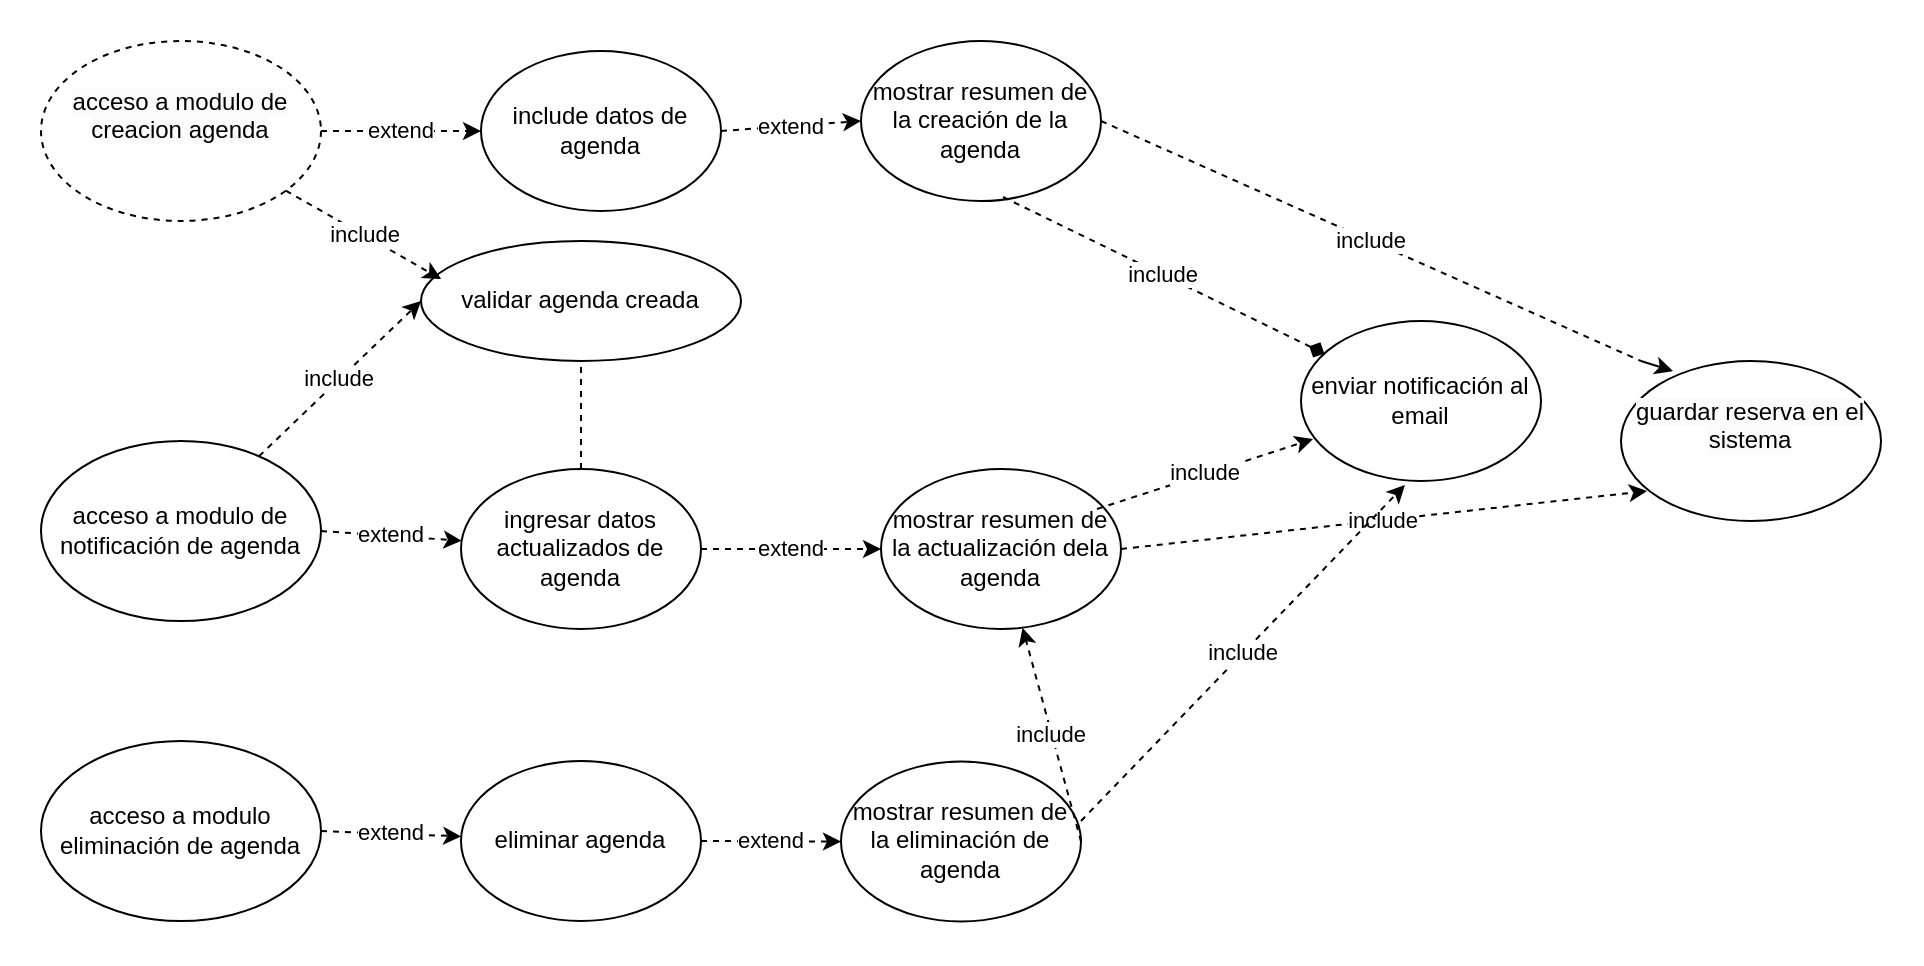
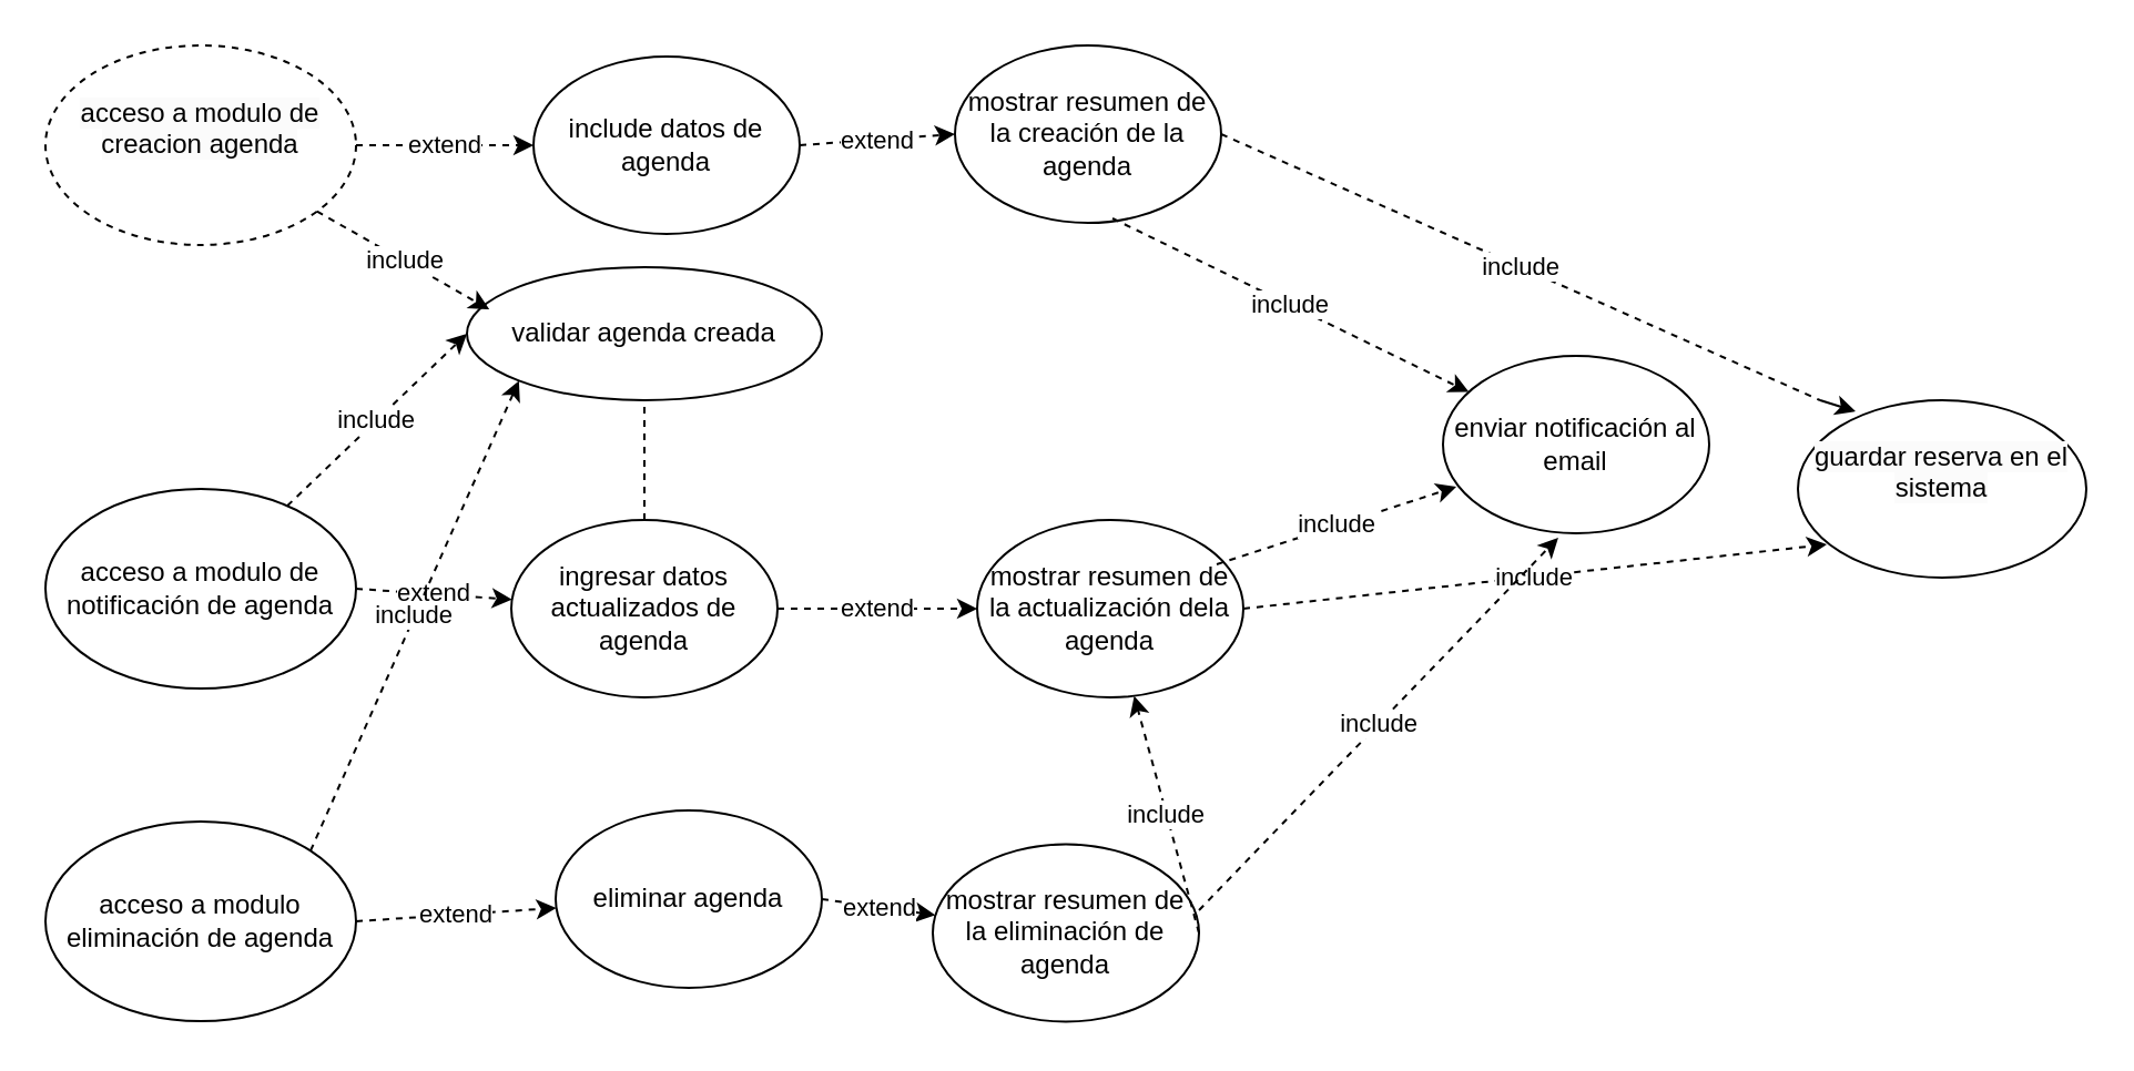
- <mxCell id="23" value="include" style="endArrow=diamond;html=1;rounded=0;dashed=1;strokeColor=default;align=center;verticalAlign=middle;fontFamily=Helvetica;fontSize=11;fontColor=default;labelBackgroundColor=default;exitX=0.592;exitY=0.975;exitDx=0;exitDy=0;exitPerimeter=0;" edge="1" parent="1" source="6" target="11"><mxGeometry width="50" height="50" relative="1" as="geometry"><mxPoint x="390" y="190" as="sourcePoint" /><mxPoint x="440" y="140" as="targetPoint" /></mxGeometry></mxCell>
+ <mxCell id="23" value="include" style="endArrow=classic;html=1;rounded=0;dashed=1;strokeColor=default;align=center;verticalAlign=middle;fontFamily=Helvetica;fontSize=11;fontColor=default;labelBackgroundColor=default;exitX=0.592;exitY=0.975;exitDx=0;exitDy=0;exitPerimeter=0;" edge="1" parent="1" source="6" target="11"><mxGeometry width="50" height="50" relative="1" as="geometry"><mxPoint x="390" y="190" as="sourcePoint" /><mxPoint x="440" y="140" as="targetPoint" /></mxGeometry></mxCell>
+ <mxCell id="28" value="include" style="endArrow=classic;html=1;rounded=0;dashed=1;strokeColor=default;align=center;verticalAlign=middle;fontFamily=Helvetica;fontSize=11;fontColor=default;labelBackgroundColor=default;entryX=0;entryY=1;entryDx=0;entryDy=0;exitX=1;exitY=0;exitDx=0;exitDy=0;" edge="1" parent="1" source="3" target="7"><mxGeometry width="50" height="50" relative="1" as="geometry"><mxPoint x="440" y="240" as="sourcePoint" /><mxPoint x="490" y="190" as="targetPoint" /></mxGeometry></mxCell>
- <mxCell id="13" value="eliminar agenda" style="ellipse;whiteSpace=wrap;html=1;" vertex="1" parent="1"><mxGeometry x="230" y="380" width="120" height="80" as="geometry" /></mxCell>
+ <mxCell id="13" value="eliminar agenda" style="ellipse;whiteSpace=wrap;html=1;" vertex="1" parent="1"><mxGeometry x="250" y="365" width="120" height="80" as="geometry" /></mxCell>
